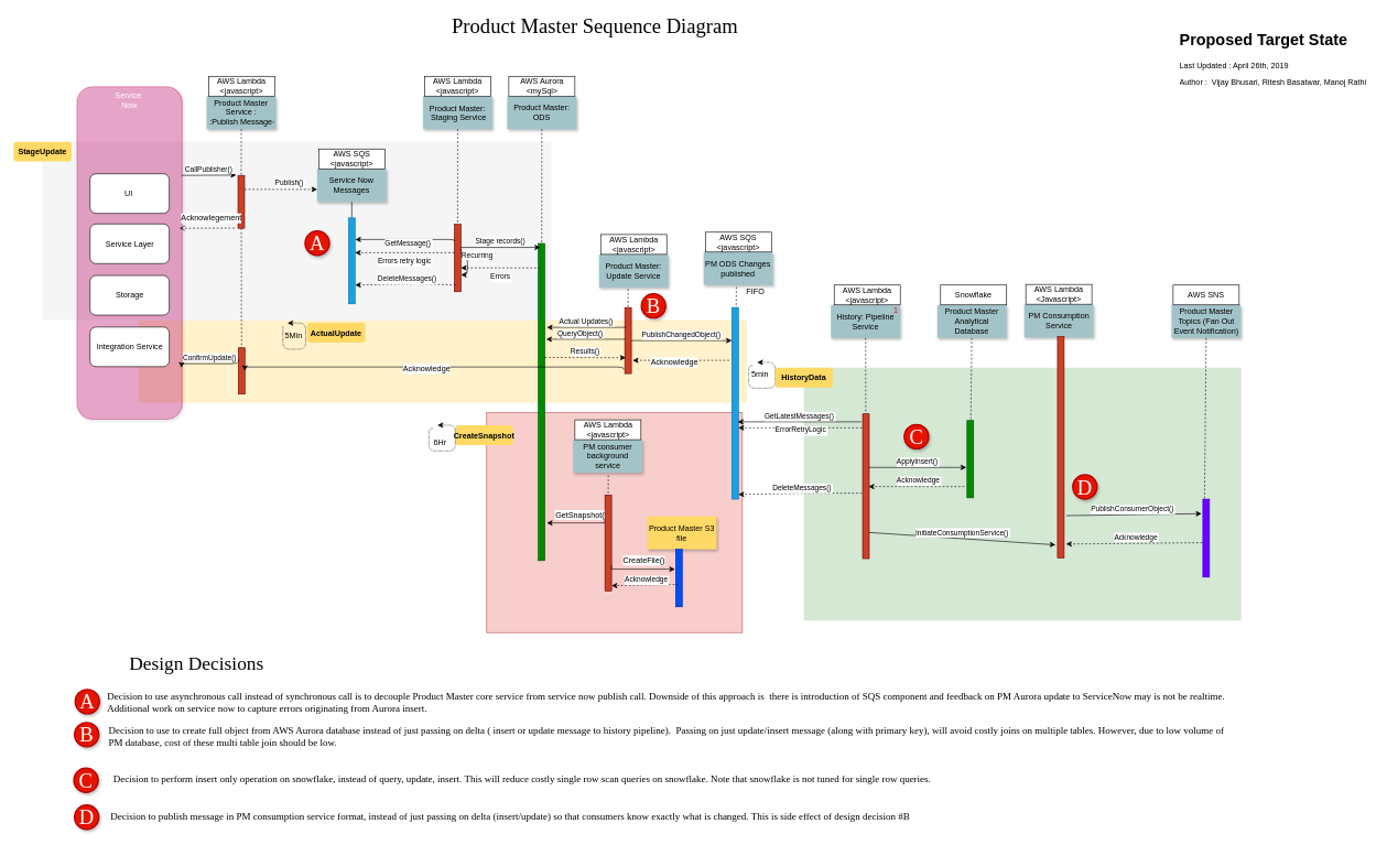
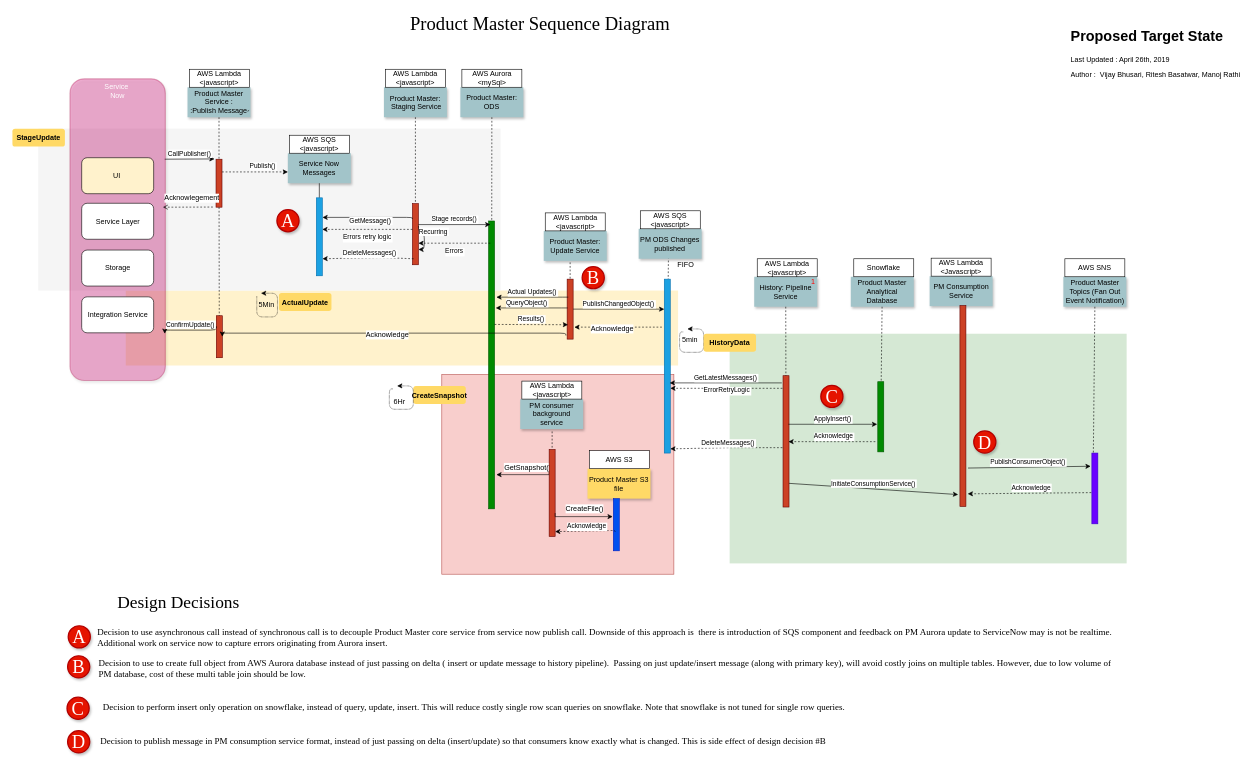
- <mxCell id="5" value="UI&amp;nbsp;" style="rounded=1;whiteSpace=wrap;html=1;" parent="1" vertex="1"><mxGeometry x="135.5" y="262.5" width="120" height="60" as="geometry" /></mxCell>
+ <mxCell id="5" value="UI&amp;nbsp;" style="rounded=1;whiteSpace=wrap;html=1;fillColor=#fff2cc;" parent="1" vertex="1"><mxGeometry x="135.5" y="262.5" width="120" height="60" as="geometry" /></mxCell>
+ <mxCell id="86" value="AWS S3" style="rounded=0;whiteSpace=wrap;html=1;" parent="1" vertex="1"><mxGeometry x="982" y="751" width="100" height="30" as="geometry" /></mxCell>
